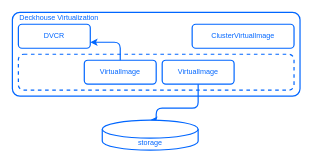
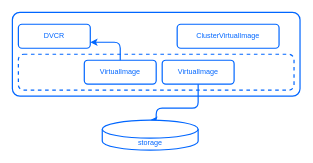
- <mxCell id="4" value="Deckhouse Virtualization" style="text;html=1;strokeColor=none;fillColor=none;align=left;verticalAlign=middle;whiteSpace=wrap;rounded=0;fontColor=#0066ff;strokeWidth=2;" parent="1" vertex="1"><mxGeometry x="30" y="20" width="140" height="20" as="geometry" /></mxCell>
- <mxCell id="8" value="ClusterVirtualImage" style="rounded=1;whiteSpace=wrap;html=1;fillColor=none;fontColor=#0066ff;strokeColor=#0066ff;strokeWidth=2;" parent="1" vertex="1"><mxGeometry x="320" y="40" width="170" height="40" as="geometry" /></mxCell>
+ <mxCell id="8" value="ClusterVirtualImage" style="rounded=1;whiteSpace=wrap;html=1;fillColor=none;fontColor=#0066ff;strokeColor=#0066ff;strokeWidth=2;" parent="1" vertex="1"><mxGeometry x="295" y="40" width="170" height="40" as="geometry" /></mxCell>
